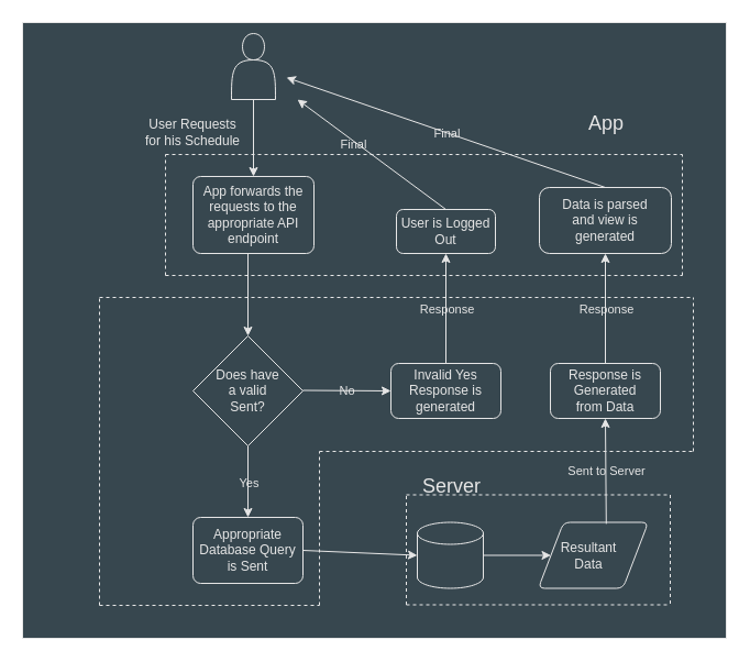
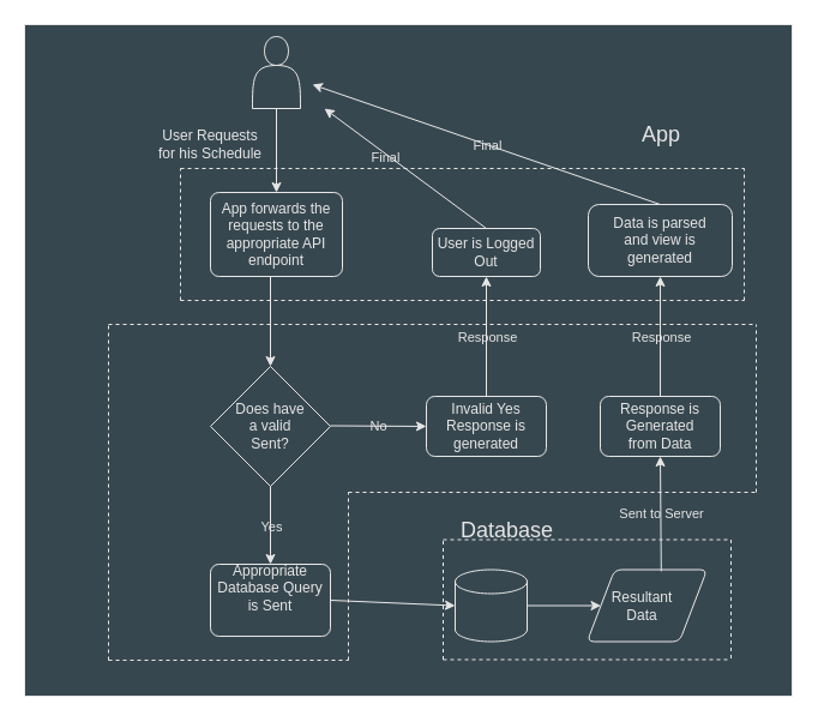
- <mxCell id="50" value="&lt;h1&gt;&lt;font style=&quot;font-size: 18px; font-weight: normal;&quot;&gt;Server&lt;/font&gt;&lt;/h1&gt;" style="text;html=1;strokeColor=none;fillColor=none;spacing=5;spacingTop=-20;whiteSpace=wrap;overflow=hidden;rounded=0;strokeWidth=1;fontColor=#E6E6E6;" vertex="1" parent="1"><mxGeometry x="379" y="420" width="90" height="45" as="geometry" /></mxCell>
+ <mxCell id="50" value="&lt;h1&gt;&lt;font style=&quot;font-size: 18px; font-weight: normal;&quot;&gt;Database&lt;/font&gt;&lt;/h1&gt;" style="text;html=1;strokeColor=none;fillColor=none;spacing=5;spacingTop=-20;whiteSpace=wrap;overflow=hidden;rounded=0;strokeWidth=1;fontColor=#E6E6E6;" vertex="1" parent="1"><mxGeometry x="379" y="420" width="90" height="45" as="geometry" /></mxCell>
- <mxCell id="20" value="Appropriate Database Query is Sent" style="text;html=1;strokeColor=none;fillColor=none;align=center;verticalAlign=middle;whiteSpace=wrap;rounded=0;strokeWidth=1;fontColor=#E6E6E6;" vertex="1" parent="1"><mxGeometry x="180" y="485" width="90" height="30" as="geometry" /></mxCell>
+ <mxCell id="20" value="Appropriate Database Query is Sent" style="text;html=1;strokeColor=none;fillColor=none;align=center;verticalAlign=middle;whiteSpace=wrap;rounded=0;strokeWidth=1;fontColor=#E6E6E6;" vertex="1" parent="1"><mxGeometry x="180" y="475" width="90" height="30" as="geometry" /></mxCell>
